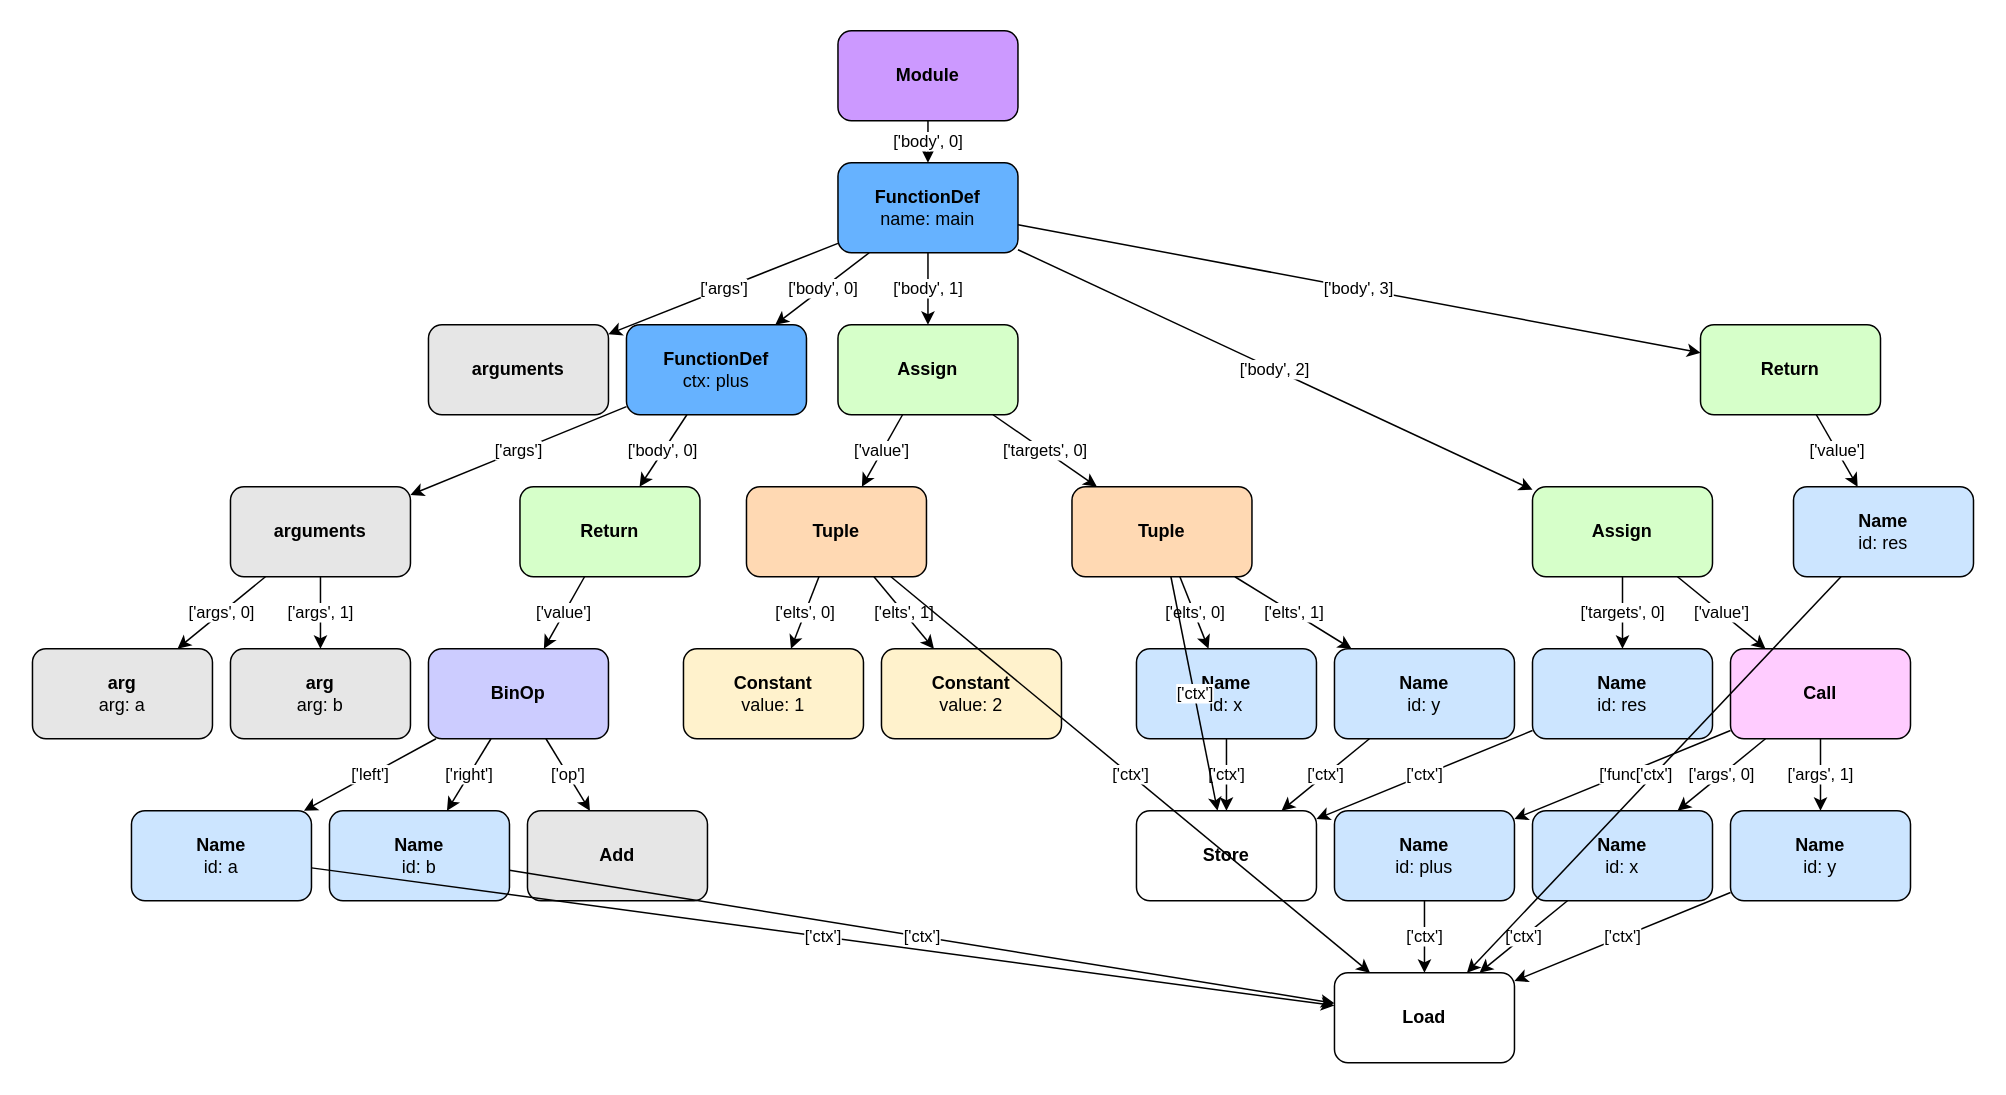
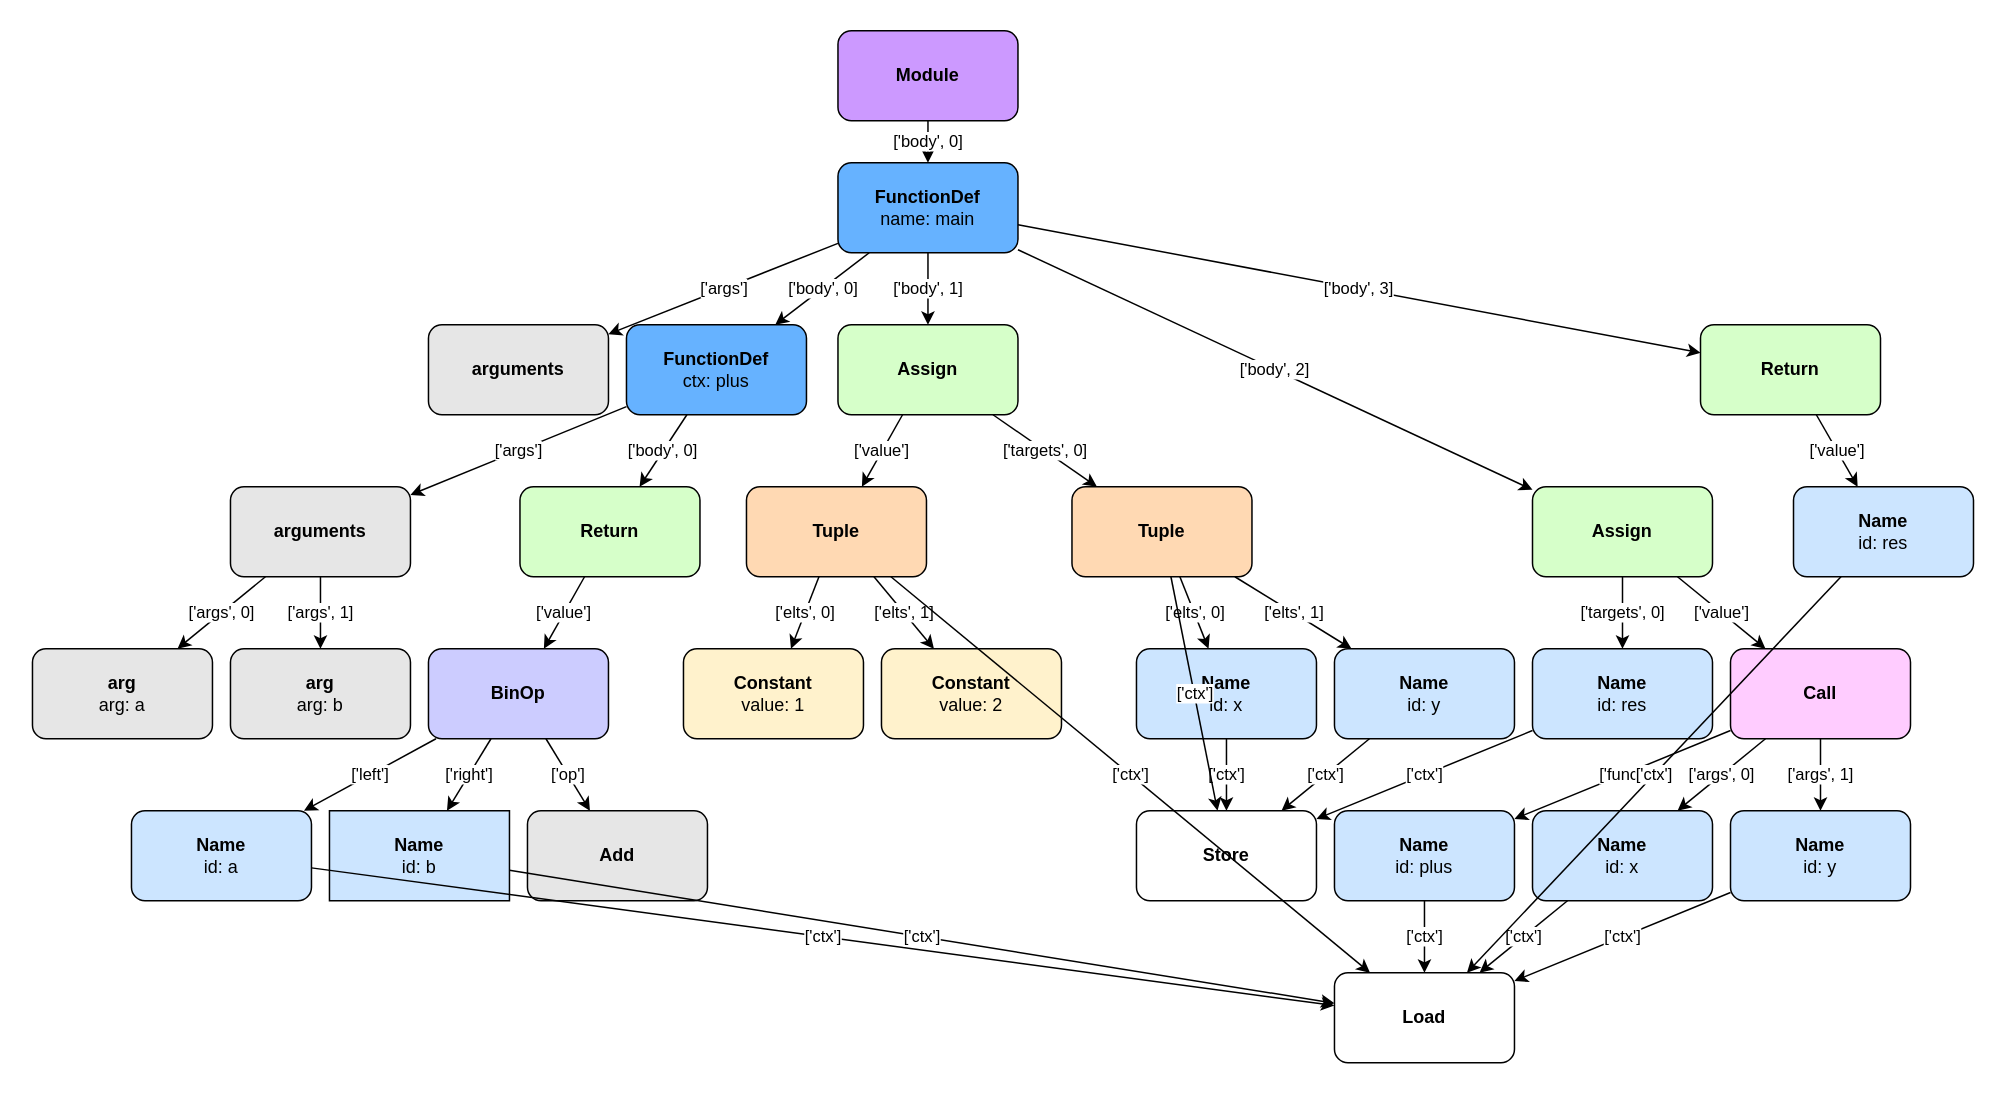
- <mxCell id="14" value="&lt;b&gt;Name&lt;/b&gt;&lt;br&gt;id: b" style="rounded=1;whiteSpace=wrap;html=1;fillColor=#CCE5FF;strokeColor=#000000;" parent="1" vertex="1"><mxGeometry x="218.98" y="540" width="120" height="60" as="geometry" /></mxCell>
+ <mxCell id="14" value="&lt;b&gt;Name&lt;/b&gt;&lt;br&gt;id: b" style="whiteSpace=wrap;html=1;fillColor=#CCE5FF;strokeColor=#000000;rounded=0;" parent="1" vertex="1"><mxGeometry x="218.98" y="540" width="120" height="60" as="geometry" /></mxCell>
